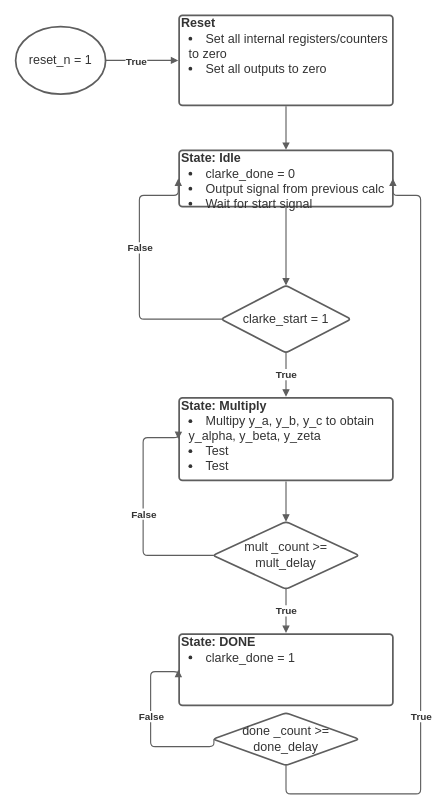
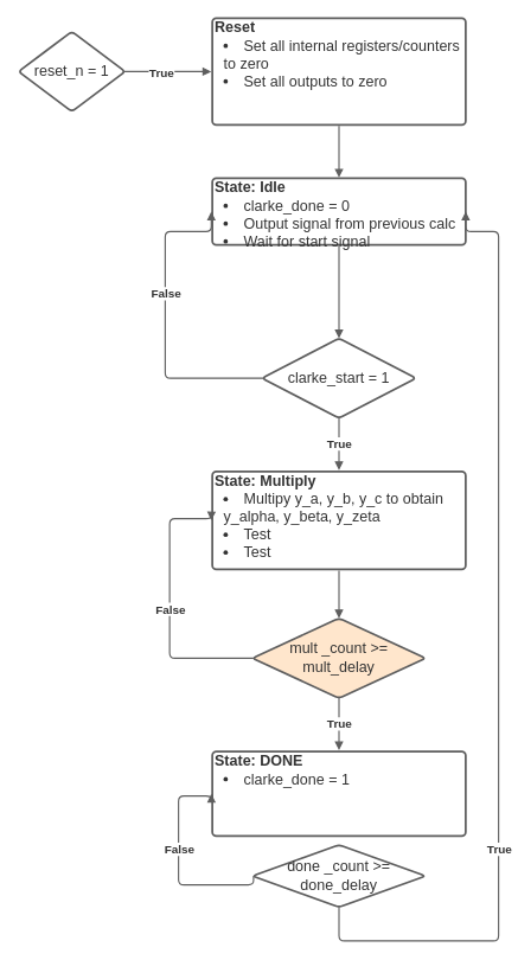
- <mxCell id="17" value="reset_n = 1" style="ellipse;html=1;overflow=block;blockSpacing=1;whiteSpace=wrap;whiteSpace=wrap;fontSize=16.7;fontColor=#333333;spacing=3.8;strokeColor=#5e5e5e;strokeOpacity=100;absoluteArcSize=1;arcSize=9;strokeWidth=2.3;" parent="1" vertex="1"><mxGeometry x="20" y="35" width="120" height="90" as="geometry" /></mxCell>
+ <mxCell id="17" value="reset_n = 1" style="html=1;overflow=block;blockSpacing=1;whiteSpace=wrap;rhombus;whiteSpace=wrap;fontSize=16.7;fontColor=#333333;spacing=3.8;strokeColor=#5e5e5e;strokeOpacity=100;rounded=1;absoluteArcSize=1;arcSize=9;strokeWidth=2.3;" parent="1" vertex="1"><mxGeometry x="20" y="35" width="120" height="90" as="geometry" /></mxCell>
- <mxCell id="11" value="mult _count &amp;gt;= mult_delay" style="html=1;overflow=block;blockSpacing=1;whiteSpace=wrap;rhombus;whiteSpace=wrap;fontSize=16.7;fontColor=#333333;spacing=3.8;strokeColor=#5e5e5e;strokeOpacity=100;rounded=1;absoluteArcSize=1;arcSize=9;strokeWidth=2.3;" parent="1" vertex="1"><mxGeometry x="283" y="695" width="195" height="90" as="geometry" /></mxCell>
+ <mxCell id="11" value="mult _count &amp;gt;= mult_delay" style="html=1;overflow=block;blockSpacing=1;whiteSpace=wrap;rhombus;whiteSpace=wrap;fontSize=16.7;fontColor=#333333;spacing=3.8;strokeColor=#5e5e5e;strokeOpacity=100;rounded=1;absoluteArcSize=1;arcSize=9;strokeWidth=2.3;fillColor=#ffe6cc;" parent="1" vertex="1"><mxGeometry x="283" y="695" width="195" height="90" as="geometry" /></mxCell>
